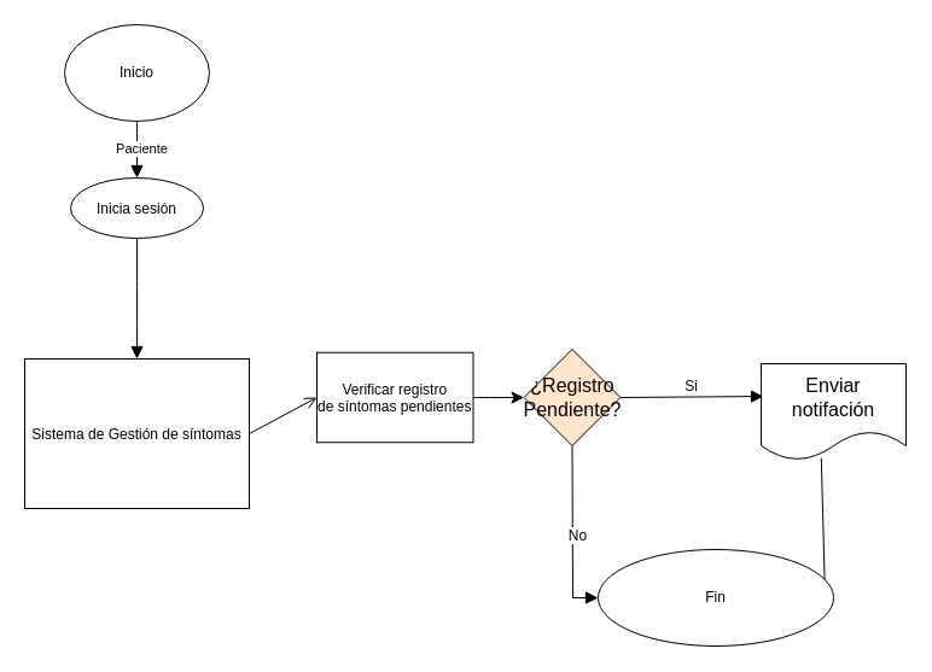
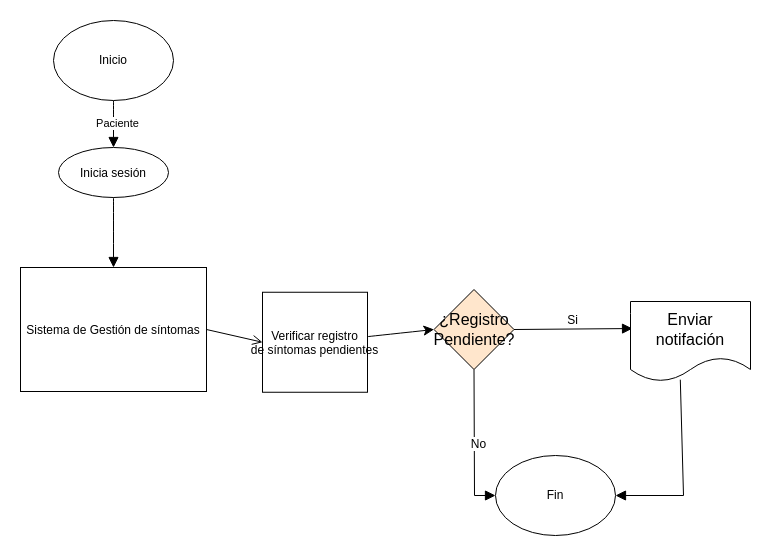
- <mxCell id="5" value="Verificar registro&#10;de síntomas pendientes" style="" vertex="1" parent="1"><mxGeometry x="262" y="291.75" width="129.5" height="74.5" as="geometry" /></mxCell>
+ <mxCell id="5" value="Verificar registro&#10;de síntomas pendientes" style="" vertex="1" parent="1"><mxGeometry x="262" y="291.75" width="105" height="100" as="geometry" /></mxCell>
- <mxCell id="3" value="Sistema de Gestión de síntomas" style="" vertex="1" parent="1"><mxGeometry x="20" y="297" width="186" height="124" as="geometry" /></mxCell>
+ <mxCell id="3" value="Sistema de Gestión de síntomas" style="" vertex="1" parent="1"><mxGeometry x="20" y="267" width="186" height="124" as="geometry" /></mxCell>
- <mxCell id="17" value="Fin" style="ellipse;whiteSpace=wrap;html=1;" vertex="1" parent="1"><mxGeometry x="495" y="455" width="195" height="80" as="geometry" /></mxCell>
+ <mxCell id="17" value="Fin" style="ellipse;whiteSpace=wrap;html=1;" vertex="1" parent="1"><mxGeometry x="495" y="455" width="120" height="80" as="geometry" /></mxCell>
